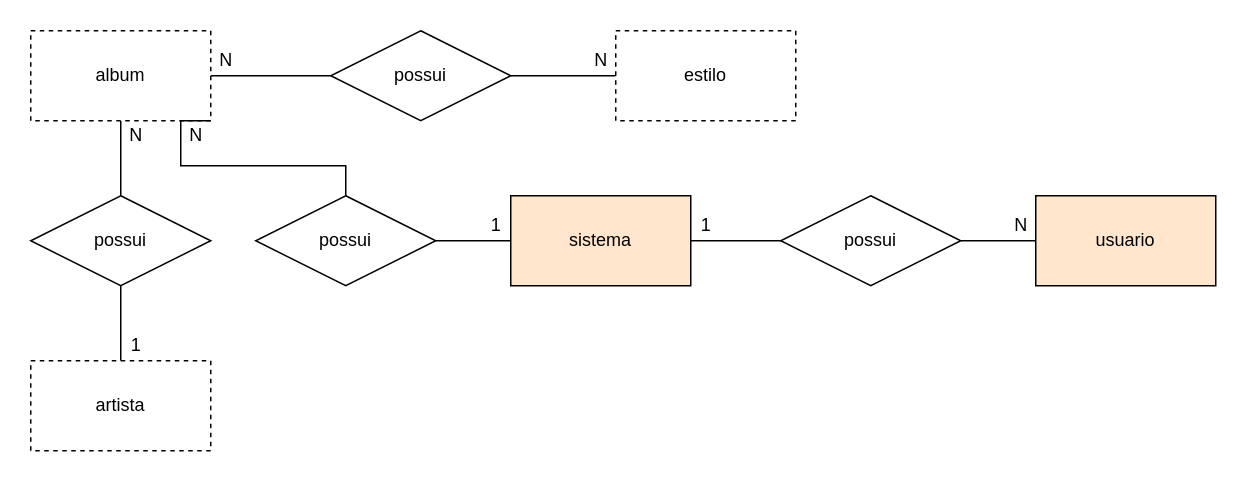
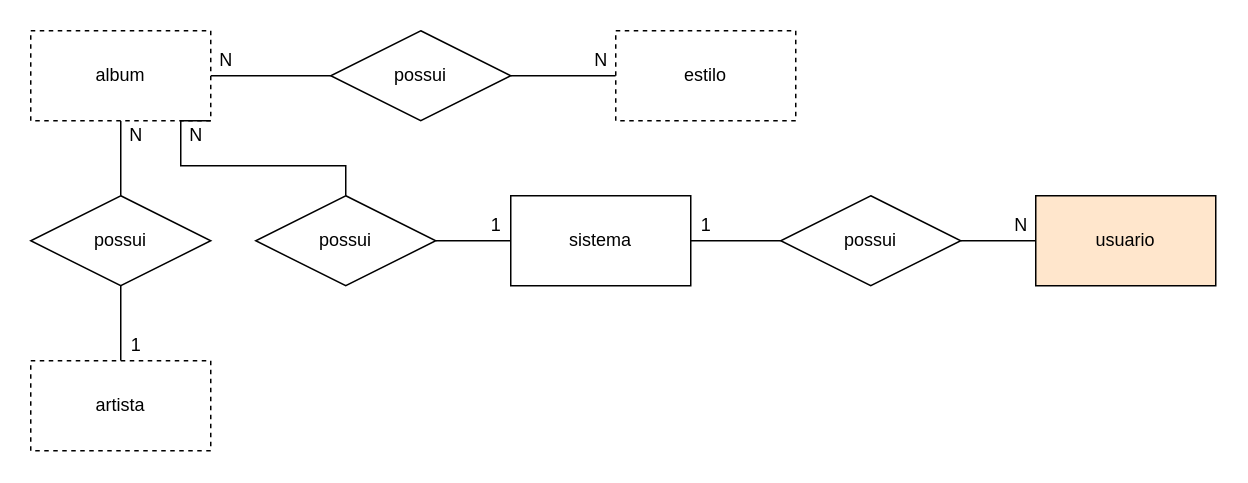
- <mxCell id="17" value="sistema" style="rounded=0;whiteSpace=wrap;html=1;fillColor=#ffe6cc;" vertex="1" parent="1"><mxGeometry x="340" y="130" width="120" height="60" as="geometry" /></mxCell>
+ <mxCell id="17" value="sistema" style="rounded=0;whiteSpace=wrap;html=1;" vertex="1" parent="1"><mxGeometry x="340" y="130" width="120" height="60" as="geometry" /></mxCell>
